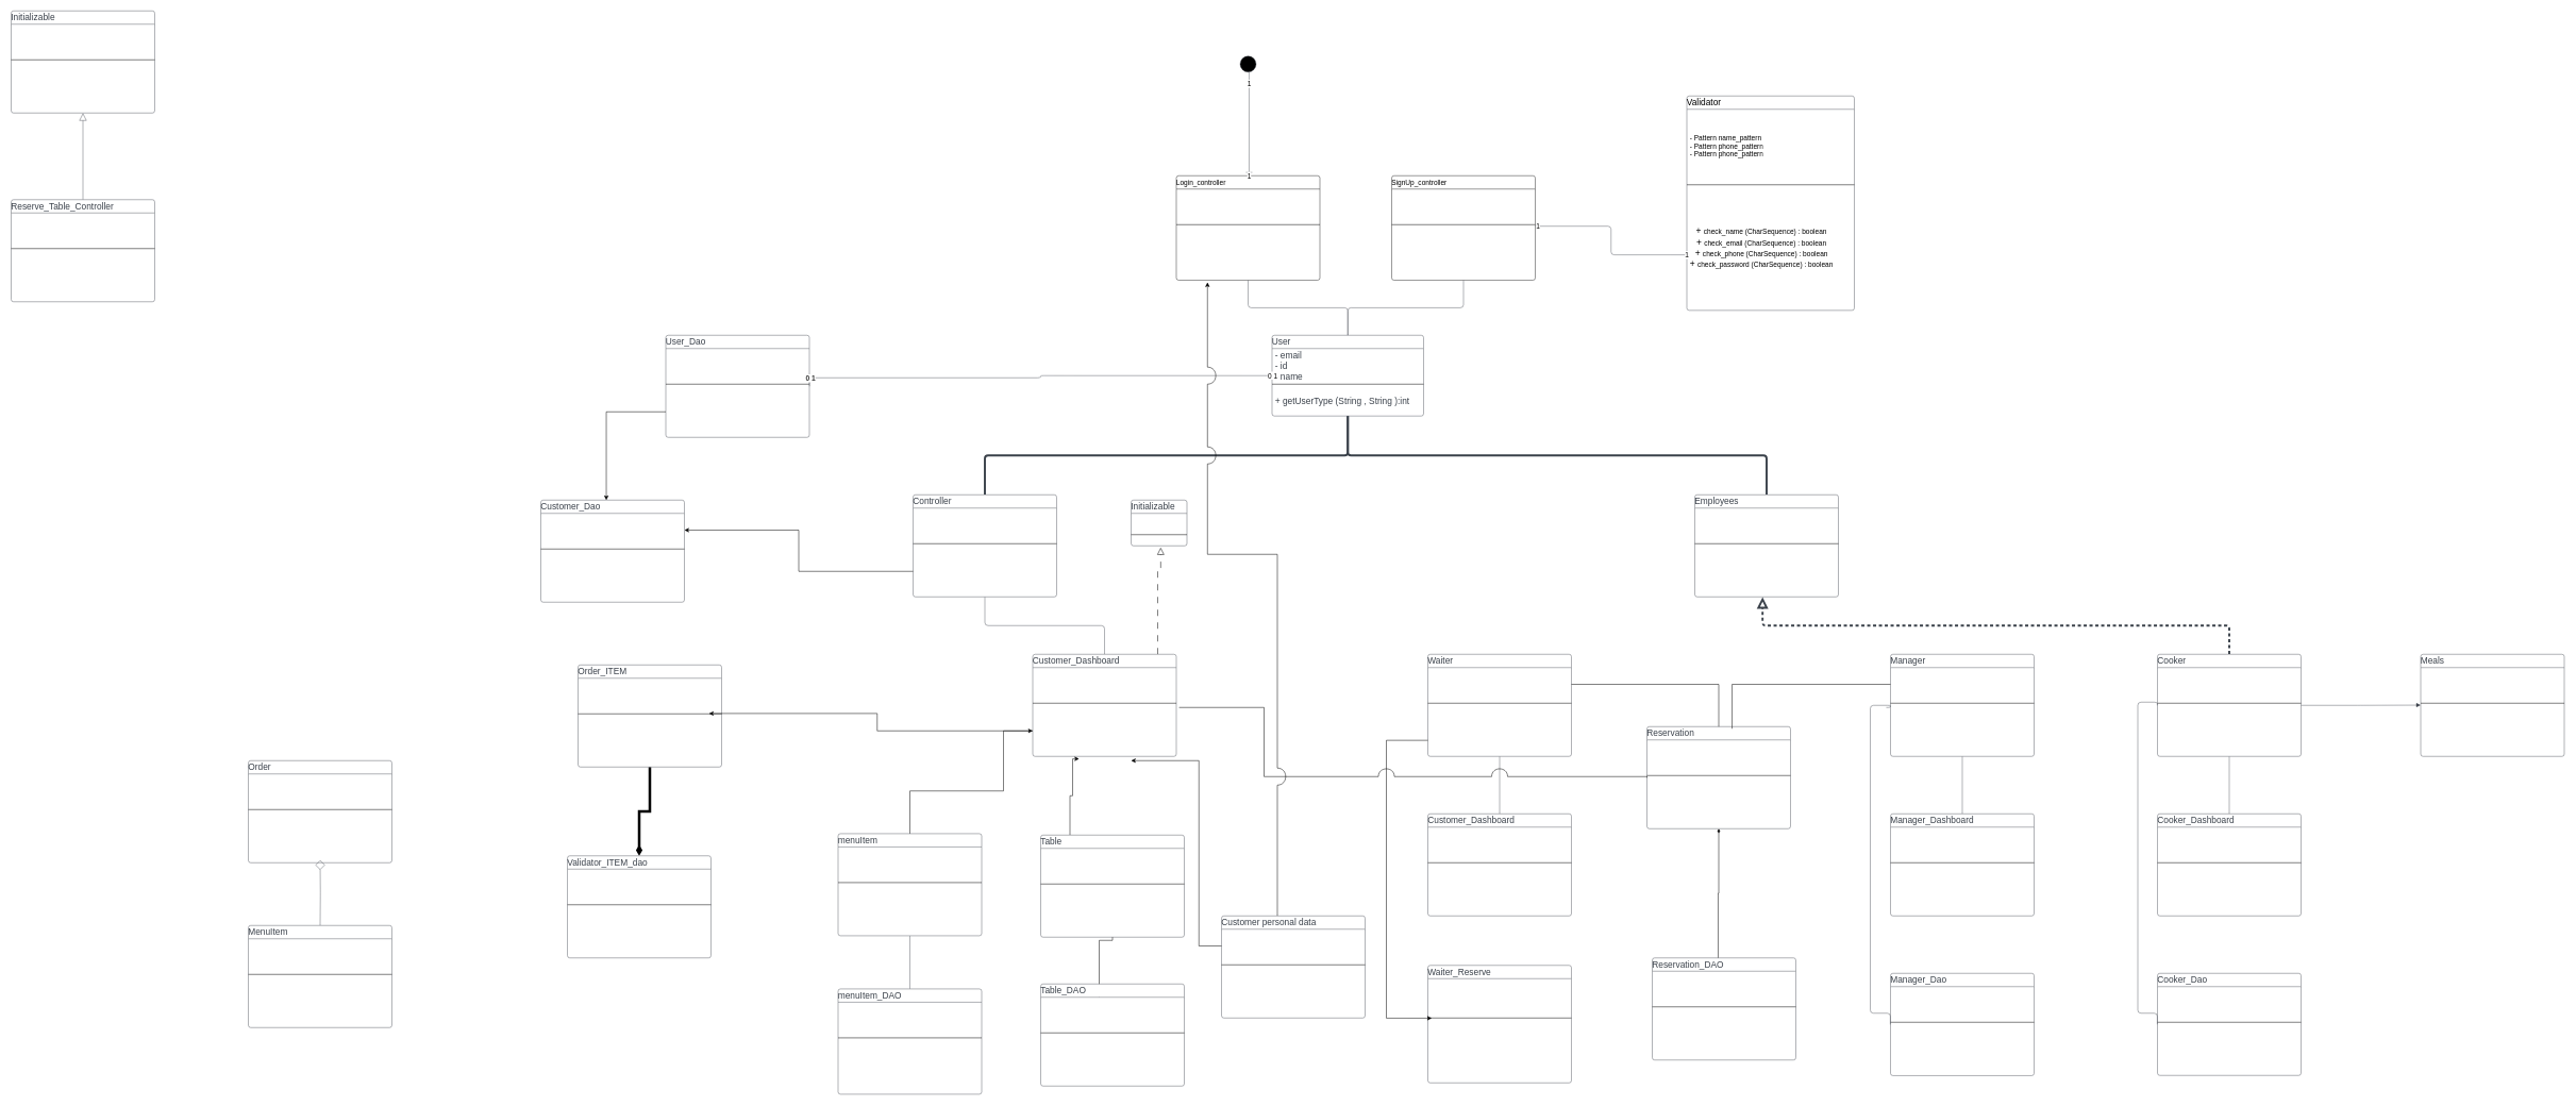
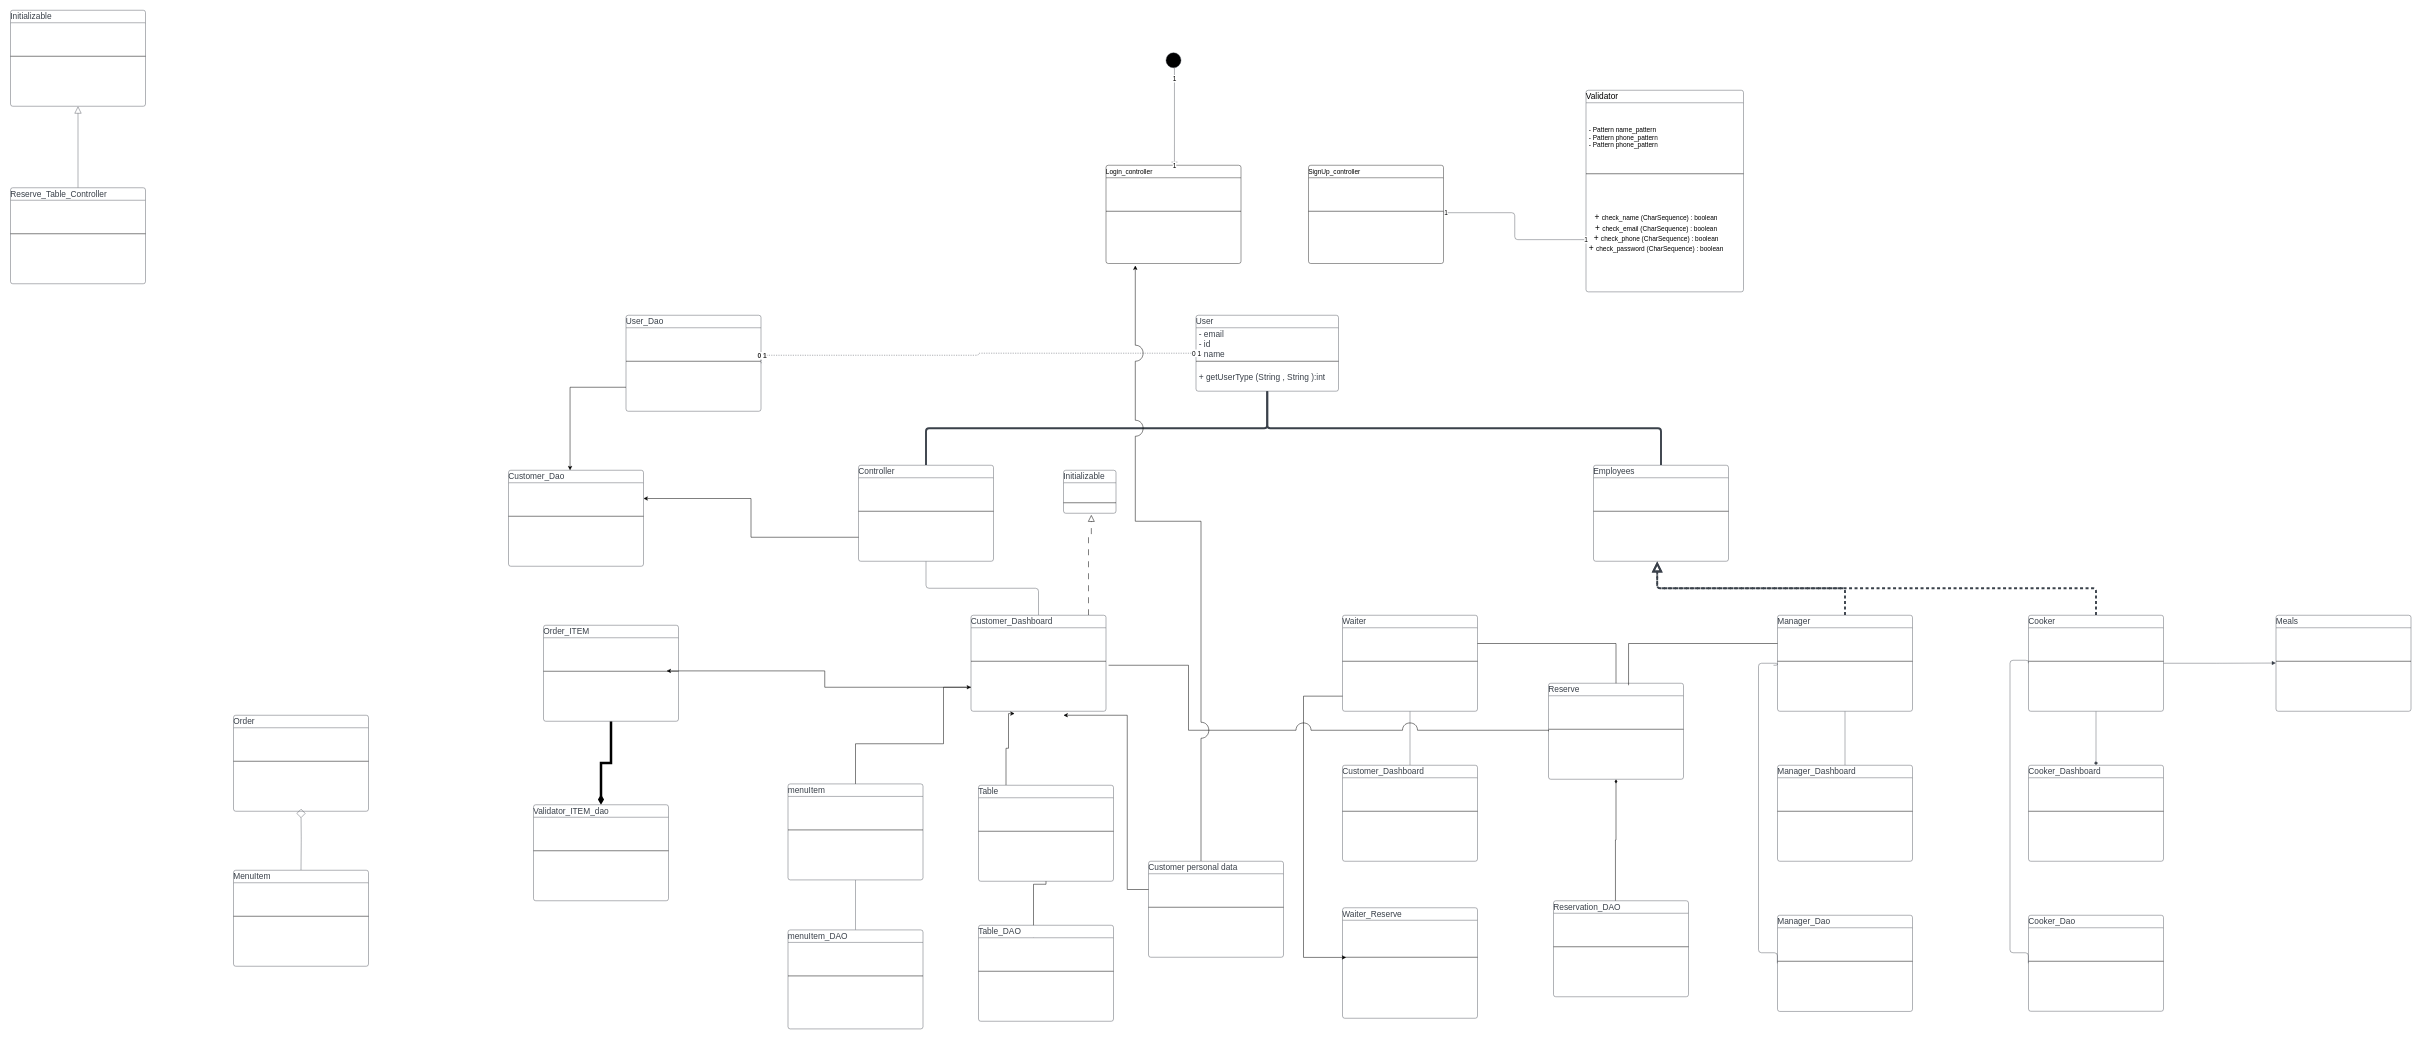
- <mxCell id="44" value="" style="html=1;jettySize=18;whiteSpace=wrap;fontSize=13;strokeColor=#3a414a;strokeOpacity=100;strokeWidth=0.8;rounded=1;arcSize=12;edgeStyle=orthogonalEdgeStyle;startArrow=none;endArrow=none;exitX=0.5;exitY=1.002;exitPerimeter=0;entryX=0.5;entryY=-0.002;entryPerimeter=0;lucidId=wwpwRWW5iRci;" edge="1" parent="1" source="2" target="21"><mxGeometry width="100" height="100" relative="1" as="geometry"><Array as="points" /></mxGeometry></mxCell>
- <mxCell id="45" value="" style="html=1;jettySize=18;whiteSpace=wrap;fontSize=13;strokeColor=#3a414a;strokeOpacity=100;strokeWidth=0.8;rounded=1;arcSize=12;edgeStyle=orthogonalEdgeStyle;startArrow=none;endArrow=none;exitX=0.5;exitY=1.002;exitPerimeter=0;entryX=0.5;entryY=-0.002;entryPerimeter=0;lucidId=_wpwyInhhhos;" edge="1" parent="1" source="6" target="21"><mxGeometry width="100" height="100" relative="1" as="geometry"><Array as="points" /></mxGeometry></mxCell>
- <mxCell id="33" value="" style="html=1;jettySize=18;whiteSpace=wrap;fontSize=13;strokeColor=#3a414a;strokeOpacity=100;strokeWidth=0.8;rounded=1;arcSize=12;edgeStyle=orthogonalEdgeStyle;startArrow=none;endArrow=none;exitX=1.001;exitY=0.5;exitPerimeter=0;entryX=-0.001;entryY=0.5;entryPerimeter=0;lucidId=QupwUMwHSmHz;" edge="1" parent="1" source="29" target="21"><mxGeometry width="100" height="100" relative="1" as="geometry"><Array as="points"><mxPoint x="1521" y="710" /><mxPoint x="1956" y="710" /><mxPoint x="1956" y="706" /></Array></mxGeometry></mxCell>
+ <mxCell id="33" value="" style="html=1;jettySize=18;whiteSpace=wrap;fontSize=13;strokeColor=#3a414a;strokeOpacity=100;strokeWidth=0.8;rounded=1;arcSize=12;edgeStyle=orthogonalEdgeStyle;startArrow=none;endArrow=none;exitX=1.001;exitY=0.5;exitPerimeter=0;entryX=-0.001;entryY=0.5;entryPerimeter=0;lucidId=QupwUMwHSmHz;dashed=1;" edge="1" parent="1" source="29" target="21"><mxGeometry width="100" height="100" relative="1" as="geometry"><Array as="points"><mxPoint x="1521" y="710" /><mxPoint x="1956" y="710" /><mxPoint x="1956" y="706" /></Array></mxGeometry></mxCell>
+ <mxCell id="56" value="" style="html=1;jettySize=18;whiteSpace=wrap;fontSize=13;strokeColor=#3a414a;strokeOpacity=100;dashed=1;fixDash=1;dashPattern=6 5;strokeWidth=3.8;rounded=1;arcSize=12;edgeStyle=orthogonalEdgeStyle;startArrow=none;endArrow=block;endFill=0;endSize=12;exitX=0.5;exitY=-0.002;exitPerimeter=0;entryX=0.472;entryY=1.002;entryPerimeter=0;lucidId=.Apw_1cnnmD0;" edge="1" parent="1" source="48" target="40"><mxGeometry width="100" height="100" relative="1" as="geometry"><Array as="points" /></mxGeometry></mxCell>
- <mxCell id="98" value="Reservation" style="html=1;overflow=block;blockSpacing=1;swimlane;childLayout=stackLayout;horizontal=1;horizontalStack=0;resizeParent=1;resizeParentMax=0;resizeLast=0;collapsible=0;fontStyle=0;marginBottom=0;swimlaneFillColor=#ffffff;startSize=25;whiteSpace=wrap;fontSize=16.7;fontColor=#3a414a;align=left;spacing=0;strokeColor=#3a414a;strokeOpacity=100;rounded=1;absoluteArcSize=1;arcSize=9;strokeWidth=0.8;" vertex="1" parent="1"><mxGeometry x="3096" y="1366" width="270" height="192" as="geometry" /></mxCell>
+ <mxCell id="98" value="Reserve" style="html=1;overflow=block;blockSpacing=1;swimlane;childLayout=stackLayout;horizontal=1;horizontalStack=0;resizeParent=1;resizeParentMax=0;resizeLast=0;collapsible=0;fontStyle=0;marginBottom=0;swimlaneFillColor=#ffffff;startSize=25;whiteSpace=wrap;fontSize=16.7;fontColor=#3a414a;align=left;spacing=0;strokeColor=#3a414a;strokeOpacity=100;rounded=1;absoluteArcSize=1;arcSize=9;strokeWidth=0.8;" vertex="1" parent="1"><mxGeometry x="3096" y="1366" width="270" height="192" as="geometry" /></mxCell>
- <mxCell id="95" value="" style="html=1;jettySize=18;whiteSpace=wrap;fontSize=13;strokeColor=#3a414a;strokeOpacity=100;strokeWidth=0.8;rounded=1;arcSize=12;edgeStyle=orthogonalEdgeStyle;startArrow=none;endArrow=none;exitX=0.5;exitY=1.002;exitPerimeter=0;entryX=0.5;entryY=-0.002;entryPerimeter=0;lucidId=dGpwuiKujBU7;" edge="1" parent="1" source="52" target="87"><mxGeometry width="100" height="100" relative="1" as="geometry"><Array as="points" /></mxGeometry></mxCell>
+ <mxCell id="95" value="" style="html=1;jettySize=18;whiteSpace=wrap;fontSize=13;strokeColor=#3a414a;strokeOpacity=100;strokeWidth=0.8;rounded=1;arcSize=12;edgeStyle=orthogonalEdgeStyle;startArrow=none;endArrow=diamond;exitX=0.5;exitY=1.002;exitPerimeter=0;entryX=0.5;entryY=-0.002;entryPerimeter=0;lucidId=dGpwuiKujBU7;" edge="1" parent="1" source="52" target="87"><mxGeometry width="100" height="100" relative="1" as="geometry"><Array as="points" /></mxGeometry></mxCell>
